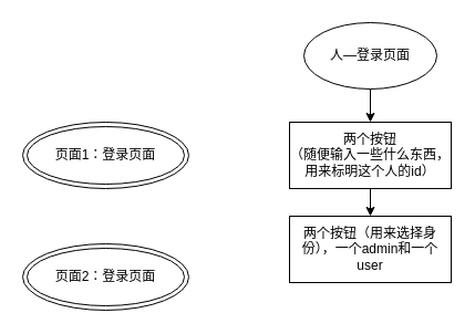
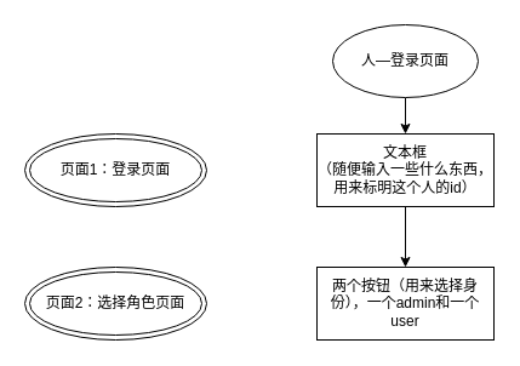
- <mxCell id="5" value="两个按钮&lt;br&gt;（随便输入一些什么东西，用来标明这个人的id）" style="whiteSpace=wrap;html=1;" vertex="1" parent="1"><mxGeometry x="261" y="110" width="146" height="60" as="geometry" /></mxCell>
+ <mxCell id="5" value="文本框&lt;br&gt;（随便输入一些什么东西，用来标明这个人的id）" style="whiteSpace=wrap;html=1;" vertex="1" parent="1"><mxGeometry x="261" y="110" width="146" height="60" as="geometry" /></mxCell>
- <mxCell id="8" value="两个按钮（用来选择身份），一个admin和一个user" style="whiteSpace=wrap;html=1;" vertex="1" parent="1"><mxGeometry x="261" y="195" width="146" height="60" as="geometry" /></mxCell>
+ <mxCell id="8" value="两个按钮（用来选择身份），一个admin和一个user" style="whiteSpace=wrap;html=1;" vertex="1" parent="1"><mxGeometry x="261" y="220" width="146" height="60" as="geometry" /></mxCell>
- <mxCell id="7" value="页面2：登录页面" style="ellipse;shape=doubleEllipse;whiteSpace=wrap;html=1;" vertex="1" parent="1"><mxGeometry x="20" y="220" width="150" height="60" as="geometry" /></mxCell>
+ <mxCell id="7" value="页面2：选择角色页面" style="ellipse;shape=doubleEllipse;whiteSpace=wrap;html=1;" vertex="1" parent="1"><mxGeometry x="20" y="220" width="150" height="60" as="geometry" /></mxCell>
